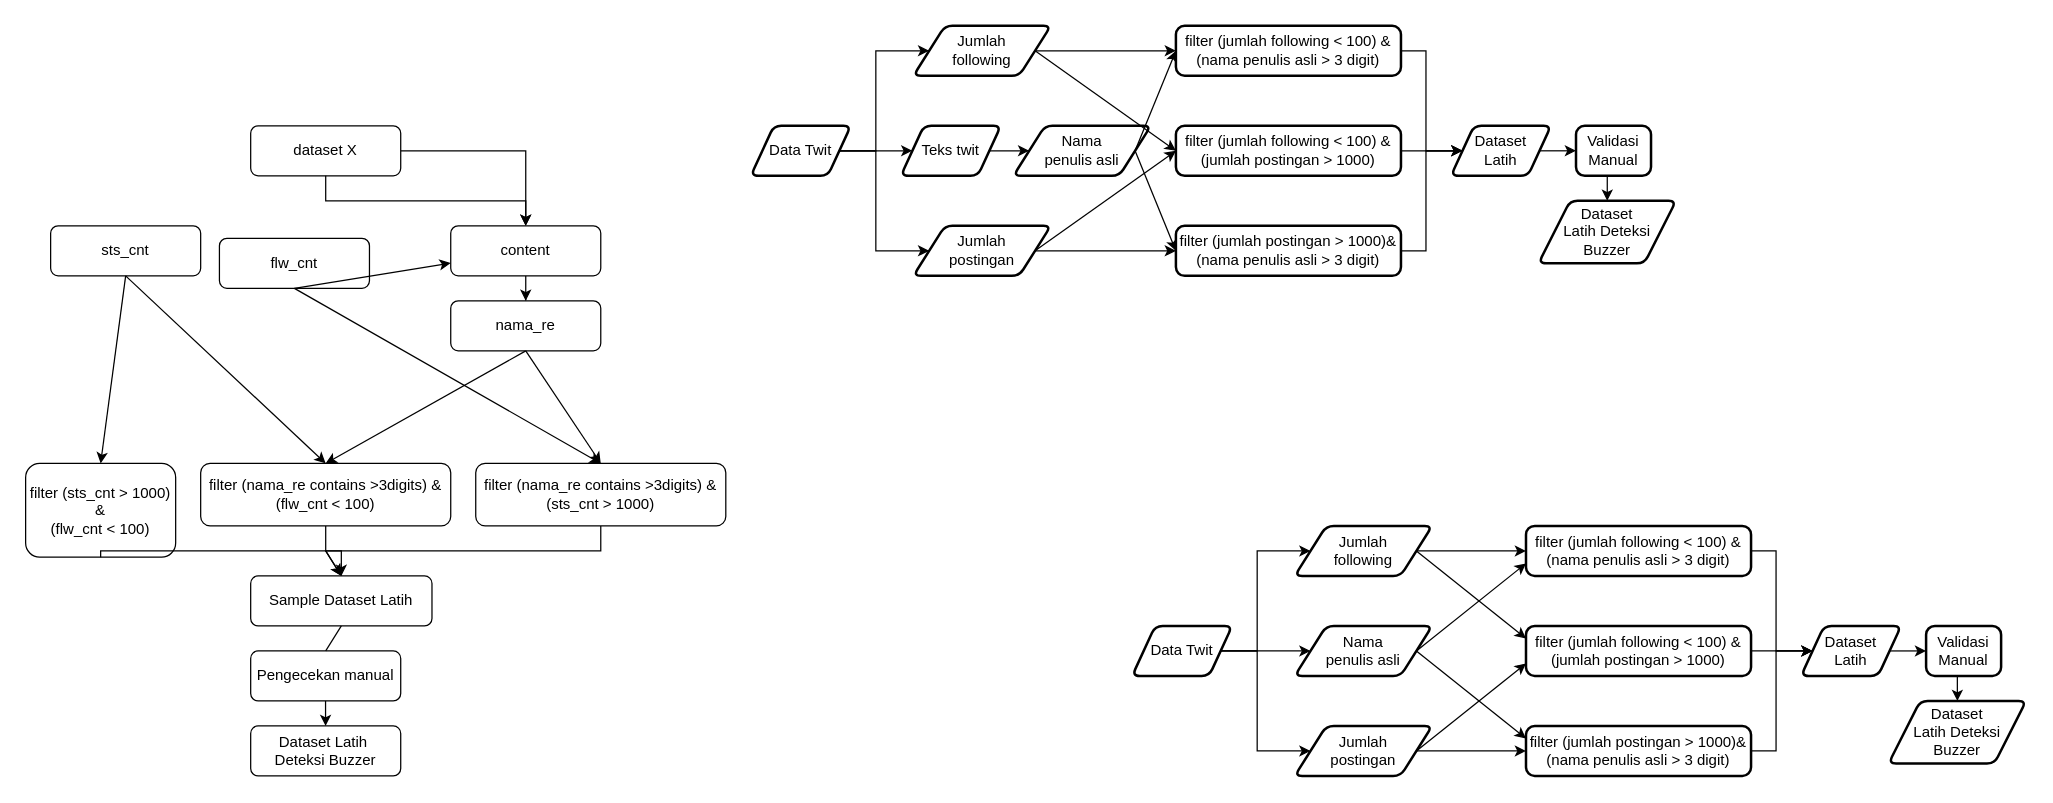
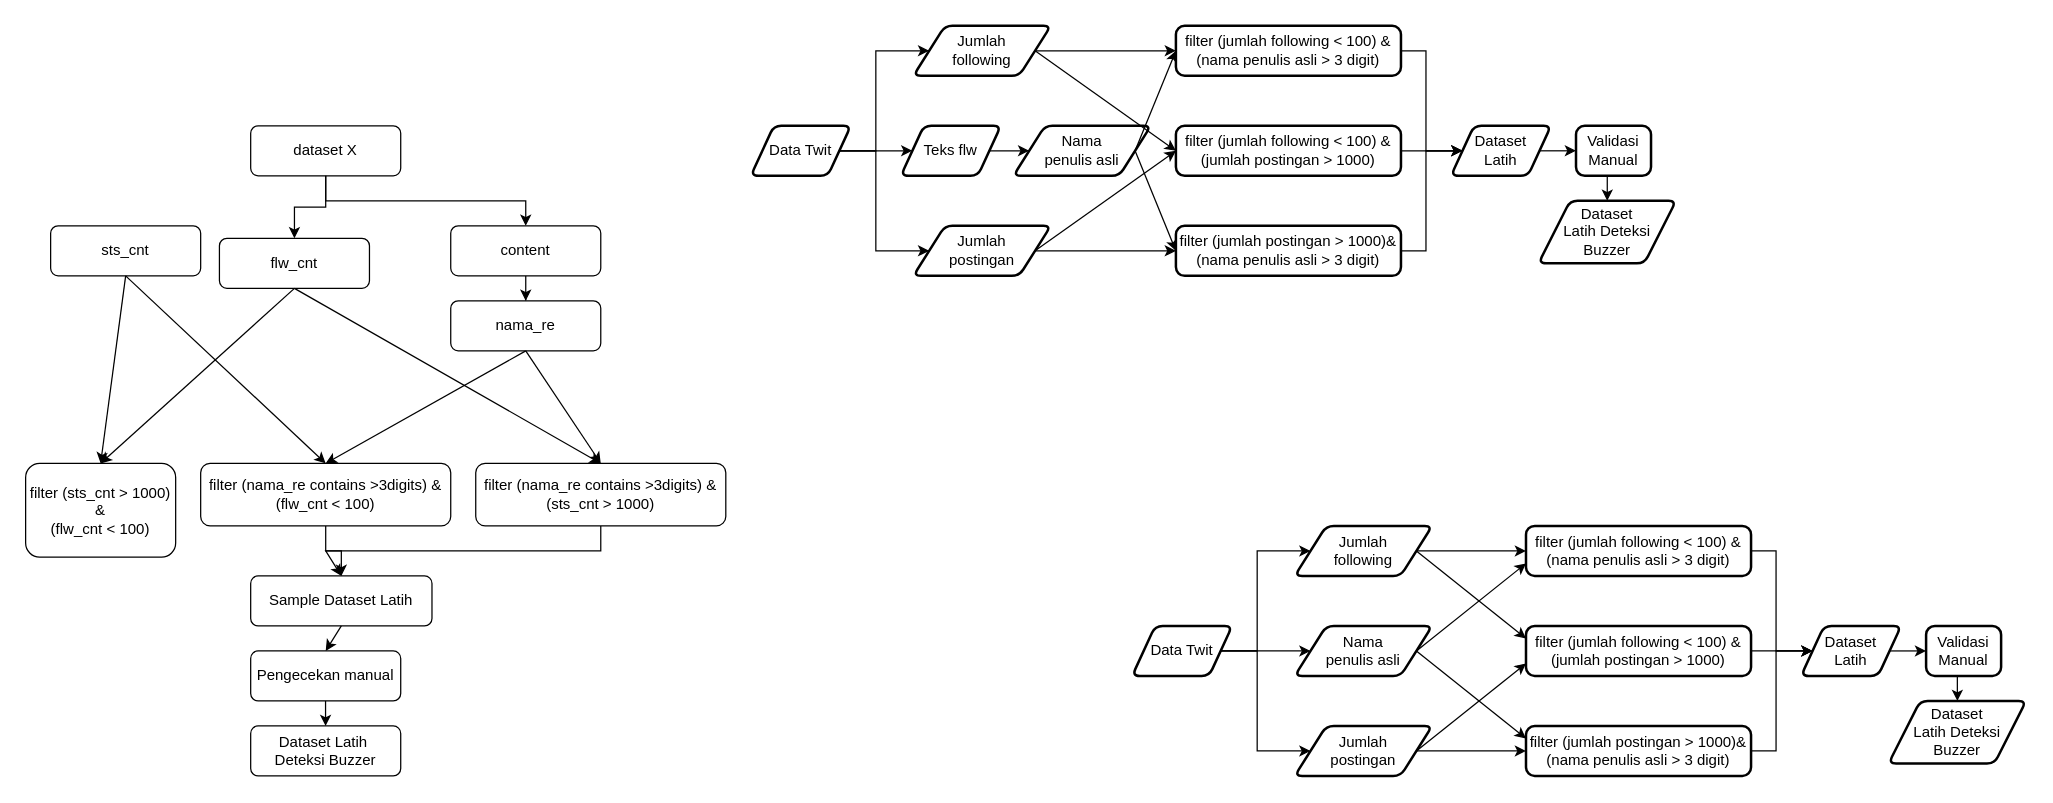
- <mxCell id="2" value="" style="edgeStyle=orthogonalEdgeStyle;rounded=0;orthogonalLoop=1;jettySize=auto;html=1;" edge="1" parent="1" source="3" target="7"><mxGeometry relative="1" as="geometry" /></mxCell>
+ <mxCell id="2" value="" style="edgeStyle=orthogonalEdgeStyle;rounded=0;orthogonalLoop=1;jettySize=auto;html=1;" edge="1" parent="1" source="3" target="5"><mxGeometry relative="1" as="geometry" /></mxCell>
- <mxCell id="31" value="Teks twit" style="shape=parallelogram;html=1;strokeWidth=2;perimeter=parallelogramPerimeter;whiteSpace=wrap;rounded=1;arcSize=12;size=0.23;" vertex="1" parent="1"><mxGeometry x="720" y="100" width="80" height="40" as="geometry" /></mxCell>
+ <mxCell id="31" value="Teks flw" style="shape=parallelogram;html=1;strokeWidth=2;perimeter=parallelogramPerimeter;whiteSpace=wrap;rounded=1;arcSize=12;size=0.23;" vertex="1" parent="1"><mxGeometry x="720" y="100" width="80" height="40" as="geometry" /></mxCell>
- <mxCell id="15" value="" style="endArrow=classic;html=1;rounded=0;exitX=0.5;exitY=1;exitDx=0;exitDy=0;" edge="1" parent="1" source="5" target="7"><mxGeometry width="50" height="50" relative="1" as="geometry"><mxPoint x="580" y="440" as="sourcePoint" /><mxPoint x="630" y="390" as="targetPoint" /></mxGeometry></mxCell>
+ <mxCell id="15" value="" style="endArrow=classic;html=1;rounded=0;exitX=0.5;exitY=1;exitDx=0;exitDy=0;entryX=0.5;entryY=0;entryDx=0;entryDy=0;" edge="1" parent="1" source="5" target="12"><mxGeometry width="50" height="50" relative="1" as="geometry"><mxPoint x="580" y="440" as="sourcePoint" /><mxPoint x="630" y="390" as="targetPoint" /></mxGeometry></mxCell>
- <mxCell id="21" value="" style="endArrow=classic;html=1;rounded=0;exitX=0.5;exitY=1;exitDx=0;exitDy=0;entryX=0.5;entryY=0;entryDx=0;entryDy=0;" edge="1" parent="1" source="12" target="20"><mxGeometry width="50" height="50" relative="1" as="geometry"><mxPoint x="470" y="430" as="sourcePoint" /><mxPoint x="520" y="380" as="targetPoint" /><Array as="points"><mxPoint x="80" y="440" /><mxPoint x="260" y="440" /></Array></mxGeometry></mxCell>
- <mxCell id="25" value="" style="endArrow=none;html=1;rounded=0;exitX=0.5;exitY=1;exitDx=0;exitDy=0;entryX=0.5;entryY=0;entryDx=0;entryDy=0;" edge="1" parent="1" source="20" target="23"><mxGeometry width="50" height="50" relative="1" as="geometry"><mxPoint x="290" y="560" as="sourcePoint" /><mxPoint x="340" y="510" as="targetPoint" /></mxGeometry></mxCell>
+ <mxCell id="25" value="" style="endArrow=classic;html=1;rounded=0;exitX=0.5;exitY=1;exitDx=0;exitDy=0;entryX=0.5;entryY=0;entryDx=0;entryDy=0;" edge="1" parent="1" source="20" target="23"><mxGeometry width="50" height="50" relative="1" as="geometry"><mxPoint x="290" y="560" as="sourcePoint" /><mxPoint x="340" y="510" as="targetPoint" /></mxGeometry></mxCell>
